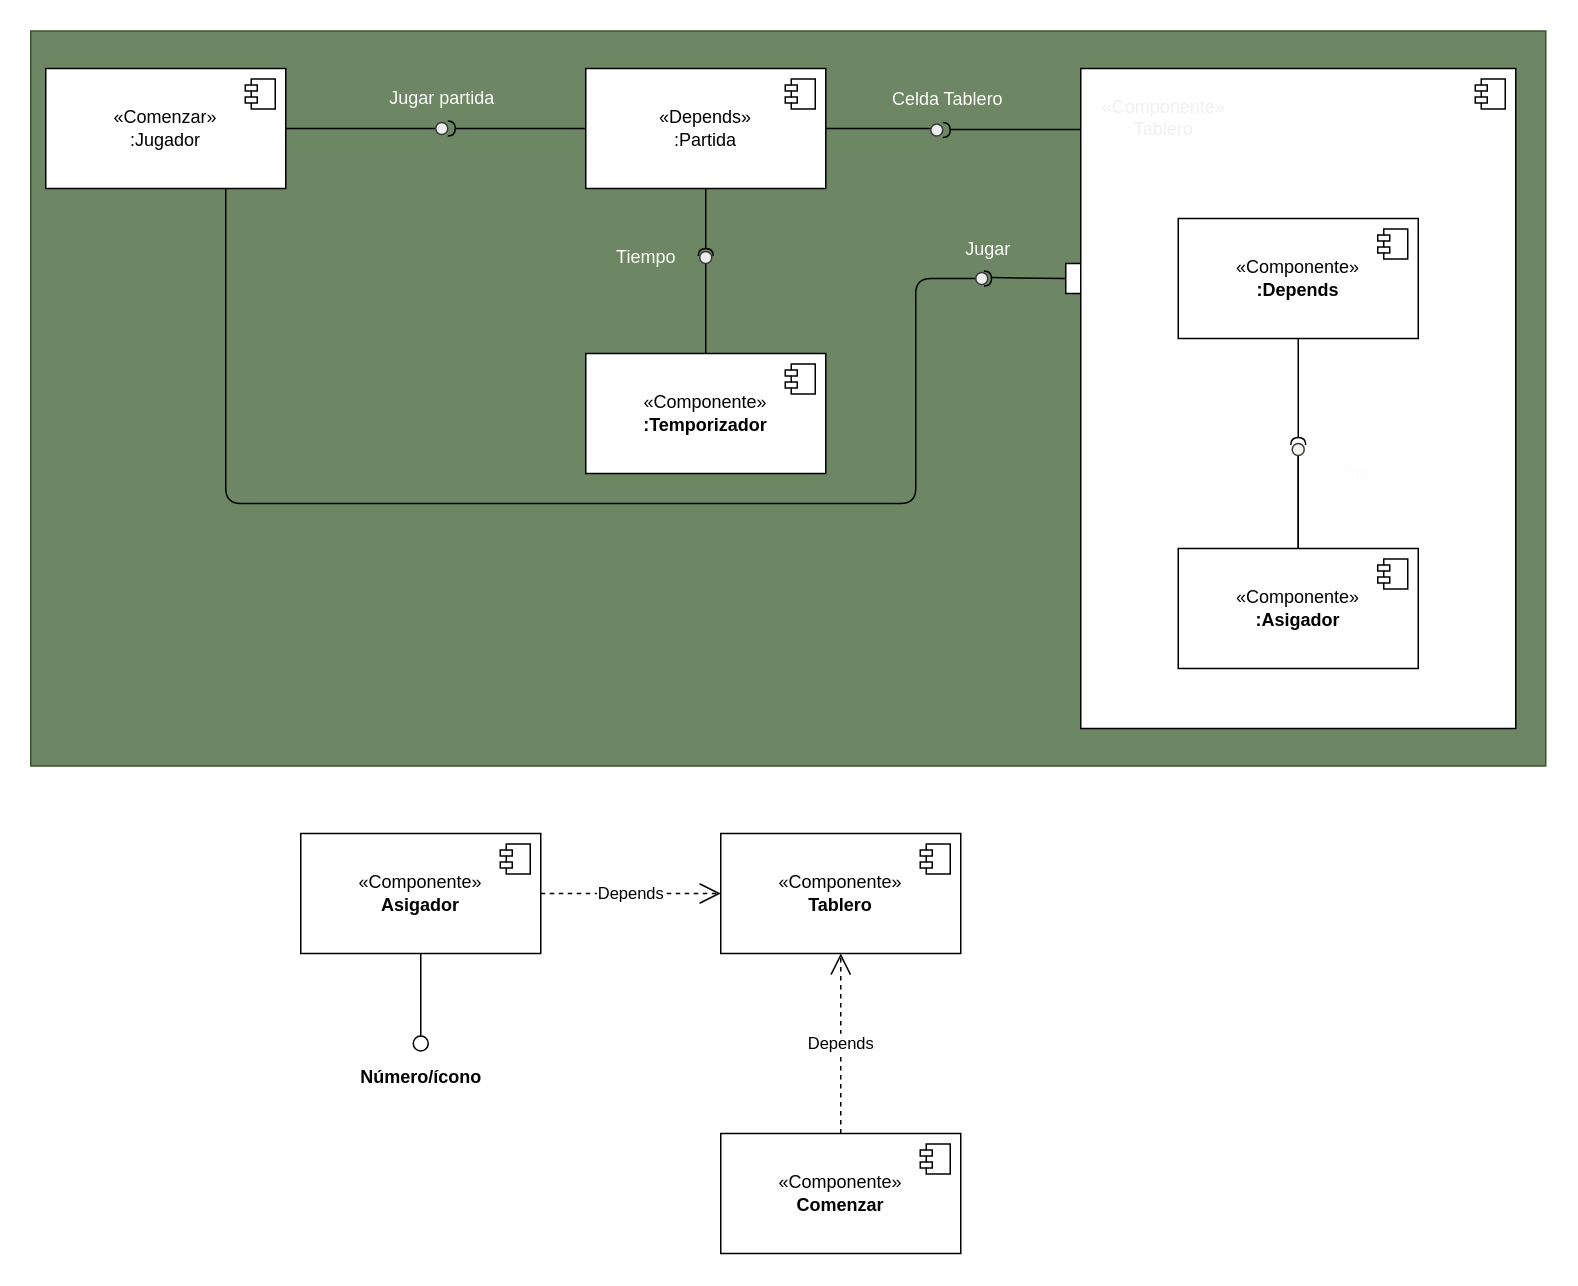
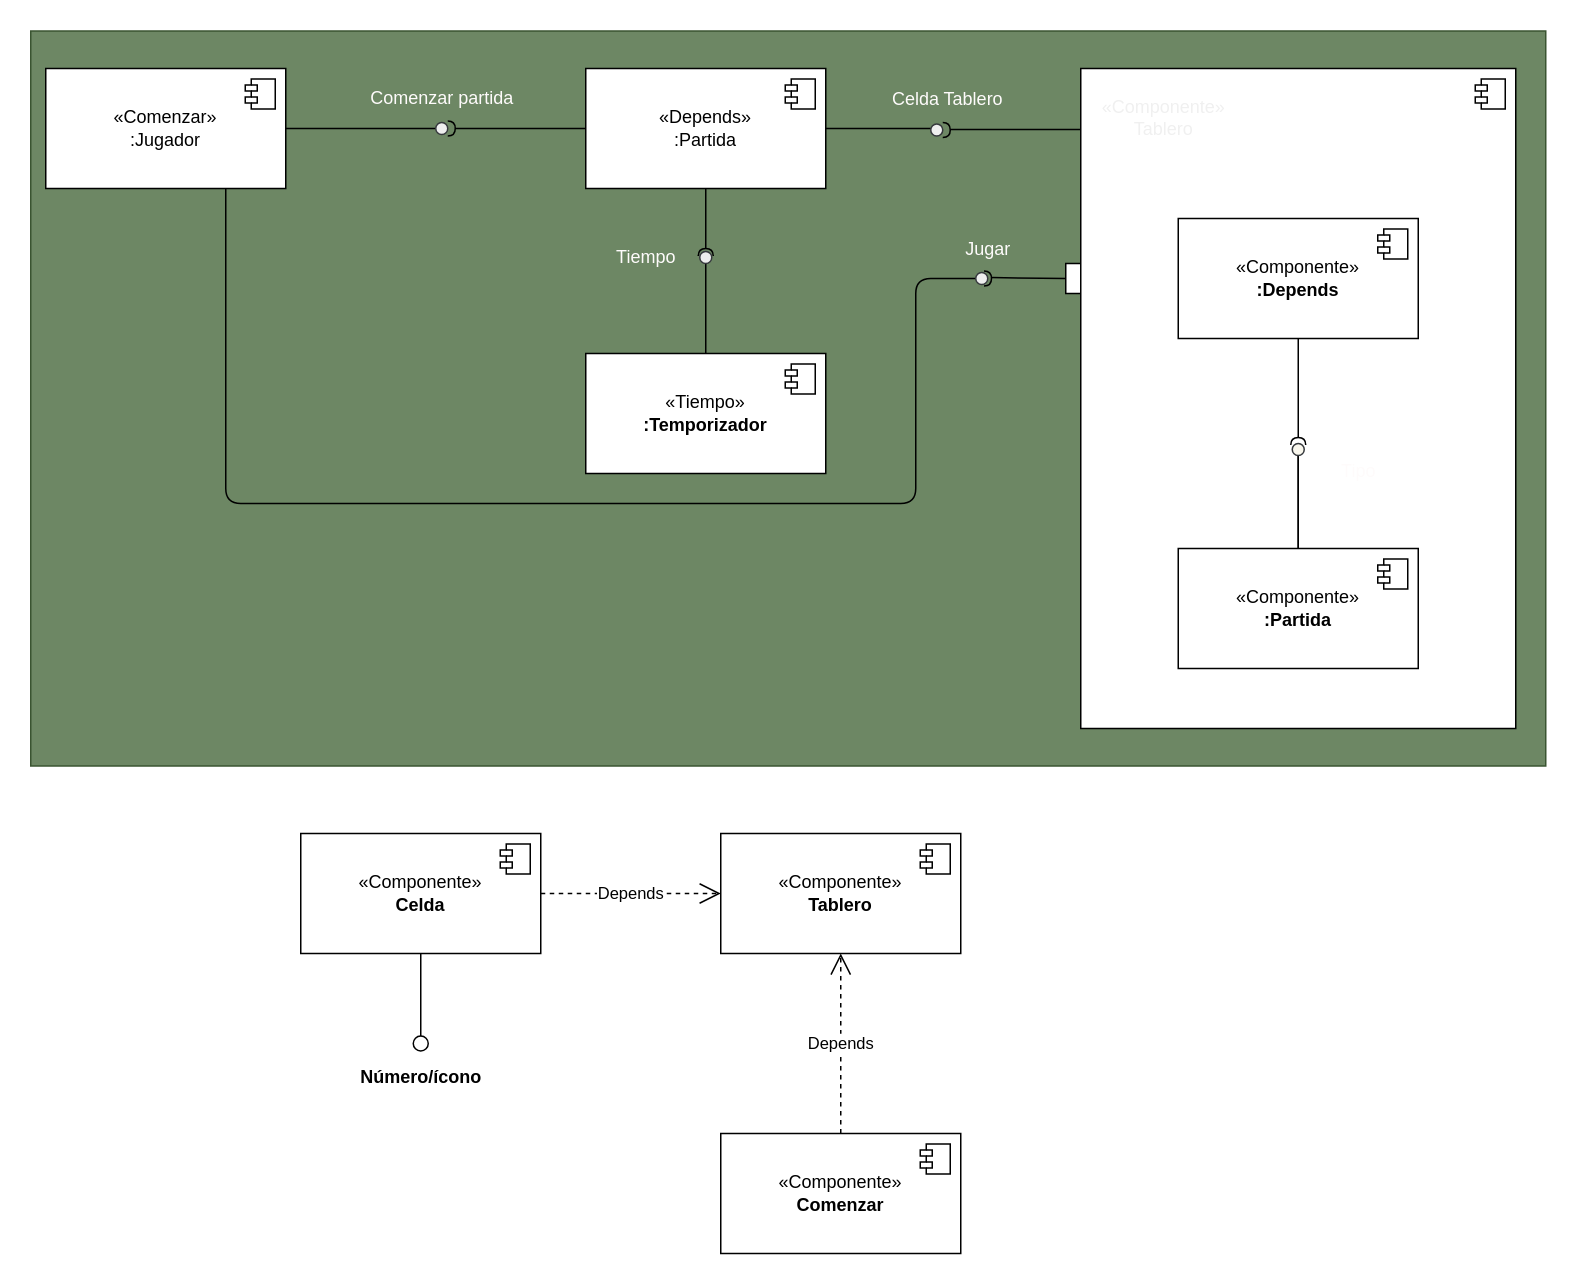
- <mxCell id="22" value="Jugar partida" style="text;html=1;align=center;verticalAlign=middle;resizable=0;points=[];autosize=1;strokeColor=none;fillColor=none;fontColor=#fefbfb;" parent="1" vertex="1"><mxGeometry x="234" y="50" width="120" height="30" as="geometry" /></mxCell>
+ <mxCell id="22" value="Comenzar partida" style="text;html=1;align=center;verticalAlign=middle;resizable=0;points=[];autosize=1;strokeColor=none;fillColor=none;fontColor=#fefbfb;" parent="1" vertex="1"><mxGeometry x="234" y="50" width="120" height="30" as="geometry" /></mxCell>
- <mxCell id="28" value="«Componente»&lt;br&gt;&lt;b&gt;:Temporizador&lt;/b&gt;" style="html=1;dropTarget=0;whiteSpace=wrap;" parent="1" vertex="1"><mxGeometry x="390" y="235" width="160" height="80" as="geometry" /></mxCell>
+ <mxCell id="28" value="«Tiempo»&lt;br&gt;&lt;b&gt;:Temporizador&lt;/b&gt;" style="html=1;dropTarget=0;whiteSpace=wrap;" parent="1" vertex="1"><mxGeometry x="390" y="235" width="160" height="80" as="geometry" /></mxCell>
- <mxCell id="46" value="«Componente»&lt;br&gt;&lt;b&gt;:Asigador&lt;/b&gt;" style="html=1;dropTarget=0;whiteSpace=wrap;" parent="41" vertex="1"><mxGeometry x="65" y="320" width="160" height="80" as="geometry" /></mxCell>
+ <mxCell id="46" value="«Componente»&lt;br&gt;&lt;b&gt;:Partida&lt;/b&gt;" style="html=1;dropTarget=0;whiteSpace=wrap;" parent="41" vertex="1"><mxGeometry x="65" y="320" width="160" height="80" as="geometry" /></mxCell>
- <mxCell id="3" value="«Componente»&lt;br&gt;&lt;b&gt;Asigador&lt;/b&gt;" style="html=1;dropTarget=0;whiteSpace=wrap;" parent="1" vertex="1"><mxGeometry x="200" y="555" width="160" height="80" as="geometry" /></mxCell>
+ <mxCell id="3" value="«Componente»&lt;br&gt;&lt;b&gt;Celda&lt;/b&gt;" style="html=1;dropTarget=0;whiteSpace=wrap;" parent="1" vertex="1"><mxGeometry x="200" y="555" width="160" height="80" as="geometry" /></mxCell>
